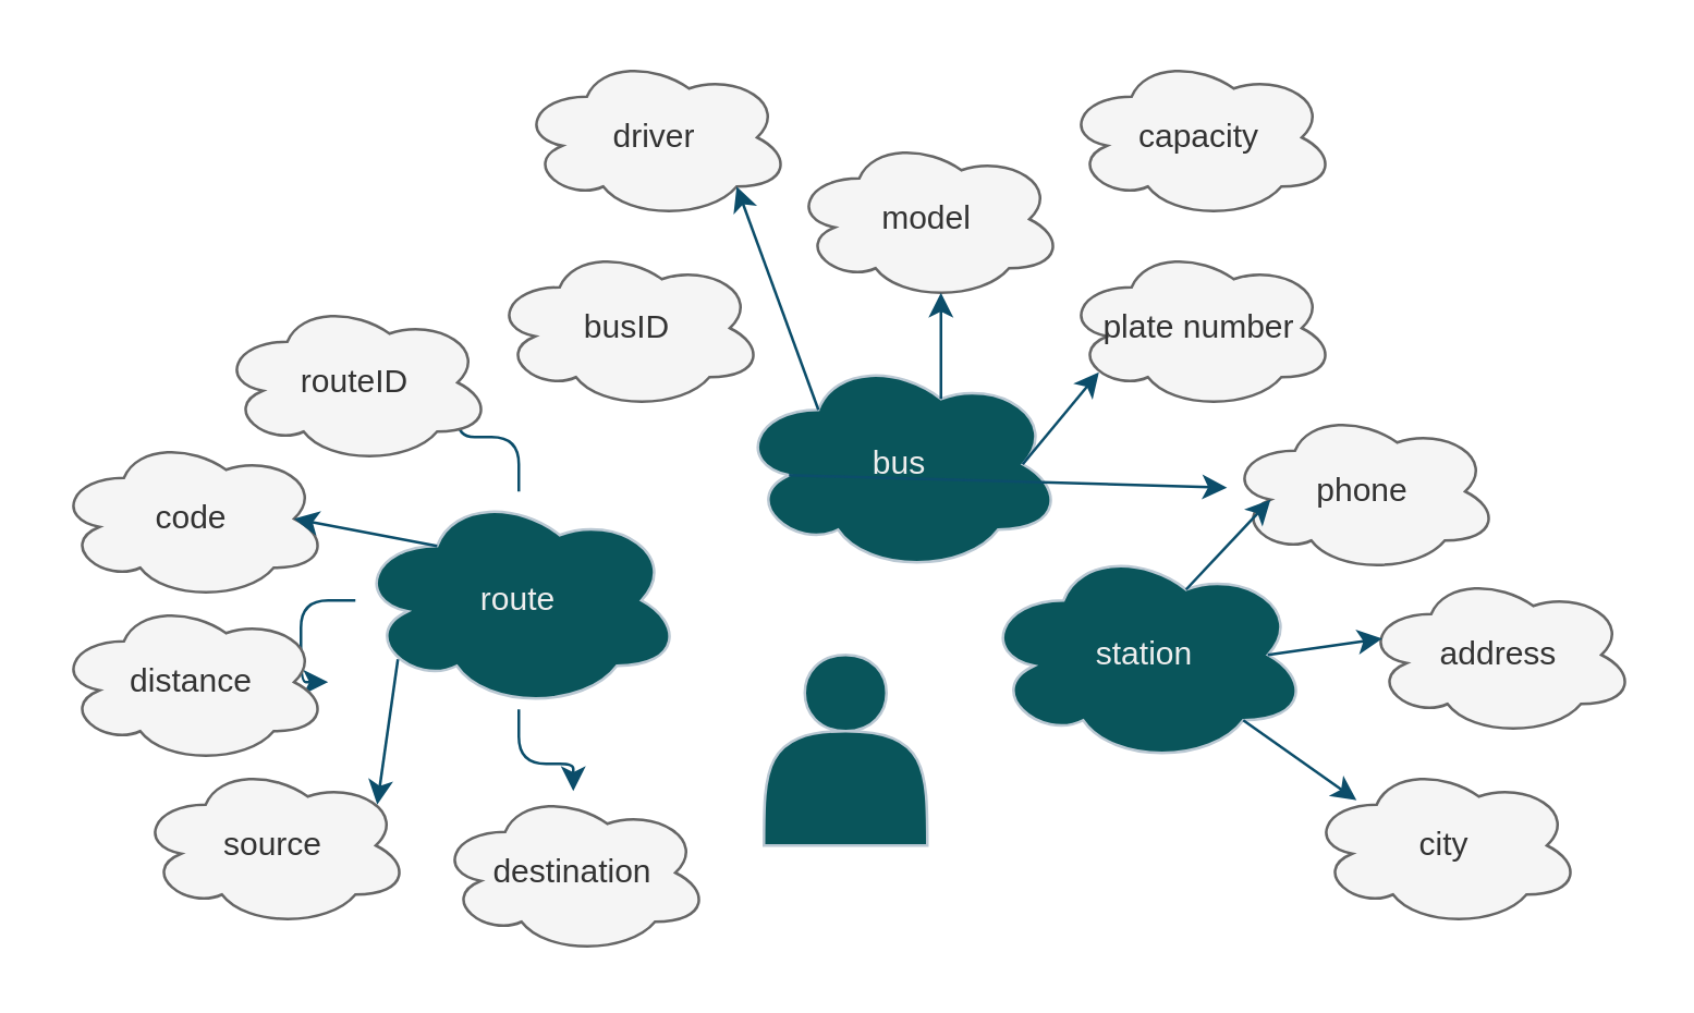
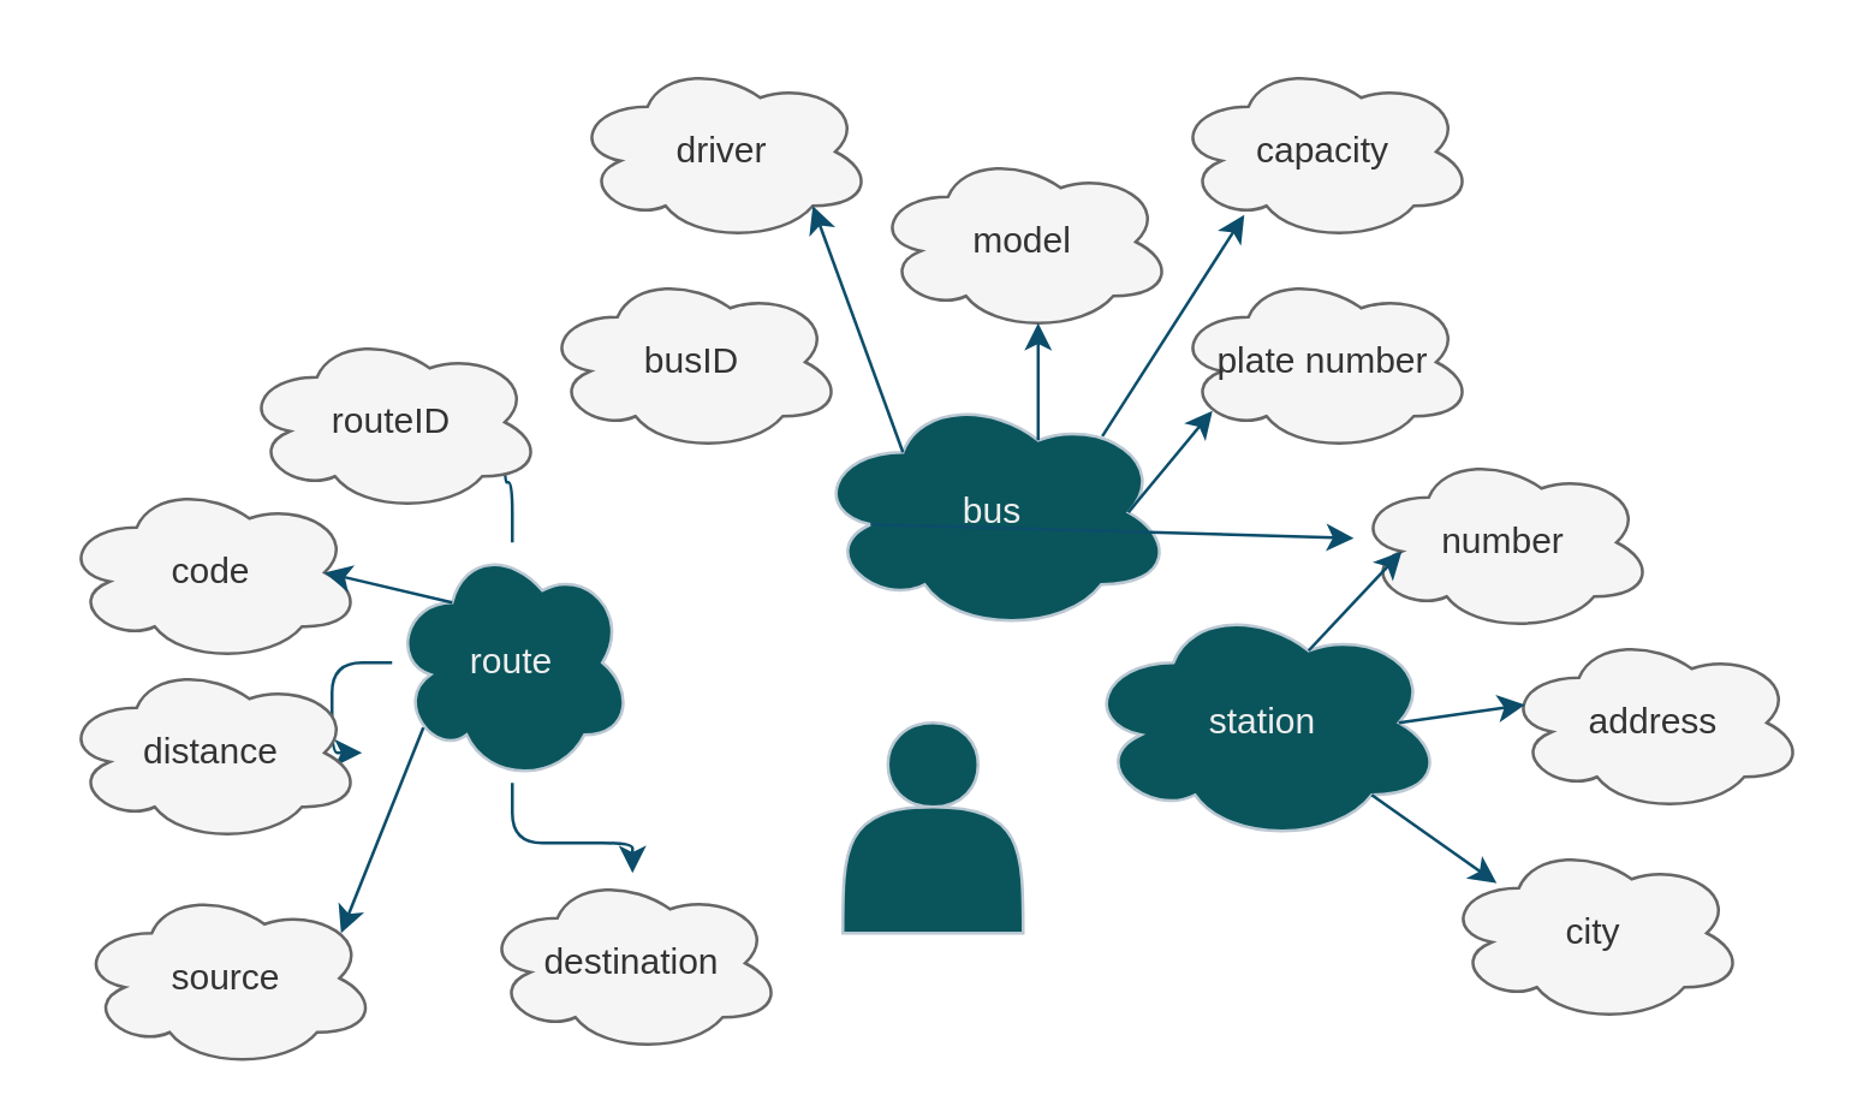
+ <mxCell id="24" value="" style="endArrow=classic;html=1;rounded=1;labelBackgroundColor=default;sketch=0;fontColor=default;strokeColor=#0B4D6A;curved=0;exitX=0.803;exitY=0.183;exitDx=0;exitDy=0;exitPerimeter=0;entryX=0.236;entryY=0.85;entryDx=0;entryDy=0;entryPerimeter=0;" edge="1" parent="1" source="7" target="16"><mxGeometry width="50" height="50" relative="1" as="geometry"><mxPoint x="270" y="200" as="sourcePoint" /><mxPoint x="320" y="150" as="targetPoint" /></mxGeometry></mxCell>
- <mxCell id="26" value="phone" style="ellipse;shape=cloud;whiteSpace=wrap;html=1;rounded=0;sketch=0;fontColor=#333333;strokeColor=#666666;fillColor=#f5f5f5;" vertex="1" parent="1"><mxGeometry x="450" y="150" width="100" height="60" as="geometry" /></mxCell>
+ <mxCell id="26" value="number" style="ellipse;shape=cloud;whiteSpace=wrap;html=1;rounded=0;sketch=0;fontColor=#333333;strokeColor=#666666;fillColor=#f5f5f5;" vertex="1" parent="1"><mxGeometry x="450" y="150" width="100" height="60" as="geometry" /></mxCell>
- <mxCell id="6" value="route" style="ellipse;shape=cloud;whiteSpace=wrap;html=1;fontColor=#EEEEEE;strokeColor=#BAC8D3;fillColor=#09555B;" vertex="1" parent="1"><mxGeometry x="130" y="180" width="120" height="80" as="geometry" /></mxCell>
+ <mxCell id="6" value="route" style="ellipse;shape=cloud;whiteSpace=wrap;html=1;fontColor=#EEEEEE;strokeColor=#BAC8D3;fillColor=#09555B;" vertex="1" parent="1"><mxGeometry x="130" y="180" width="80" height="80" as="geometry" /></mxCell>
- <mxCell id="11" value="source" style="ellipse;shape=cloud;whiteSpace=wrap;html=1;rounded=0;sketch=0;fontColor=#333333;strokeColor=#666666;fillColor=#f5f5f5;" vertex="1" parent="1"><mxGeometry x="50" y="280" width="100" height="60" as="geometry" /></mxCell>
+ <mxCell id="11" value="source" style="ellipse;shape=cloud;whiteSpace=wrap;html=1;rounded=0;sketch=0;fontColor=#333333;strokeColor=#666666;fillColor=#f5f5f5;" vertex="1" parent="1"><mxGeometry x="25" y="295" width="100" height="60" as="geometry" /></mxCell>
